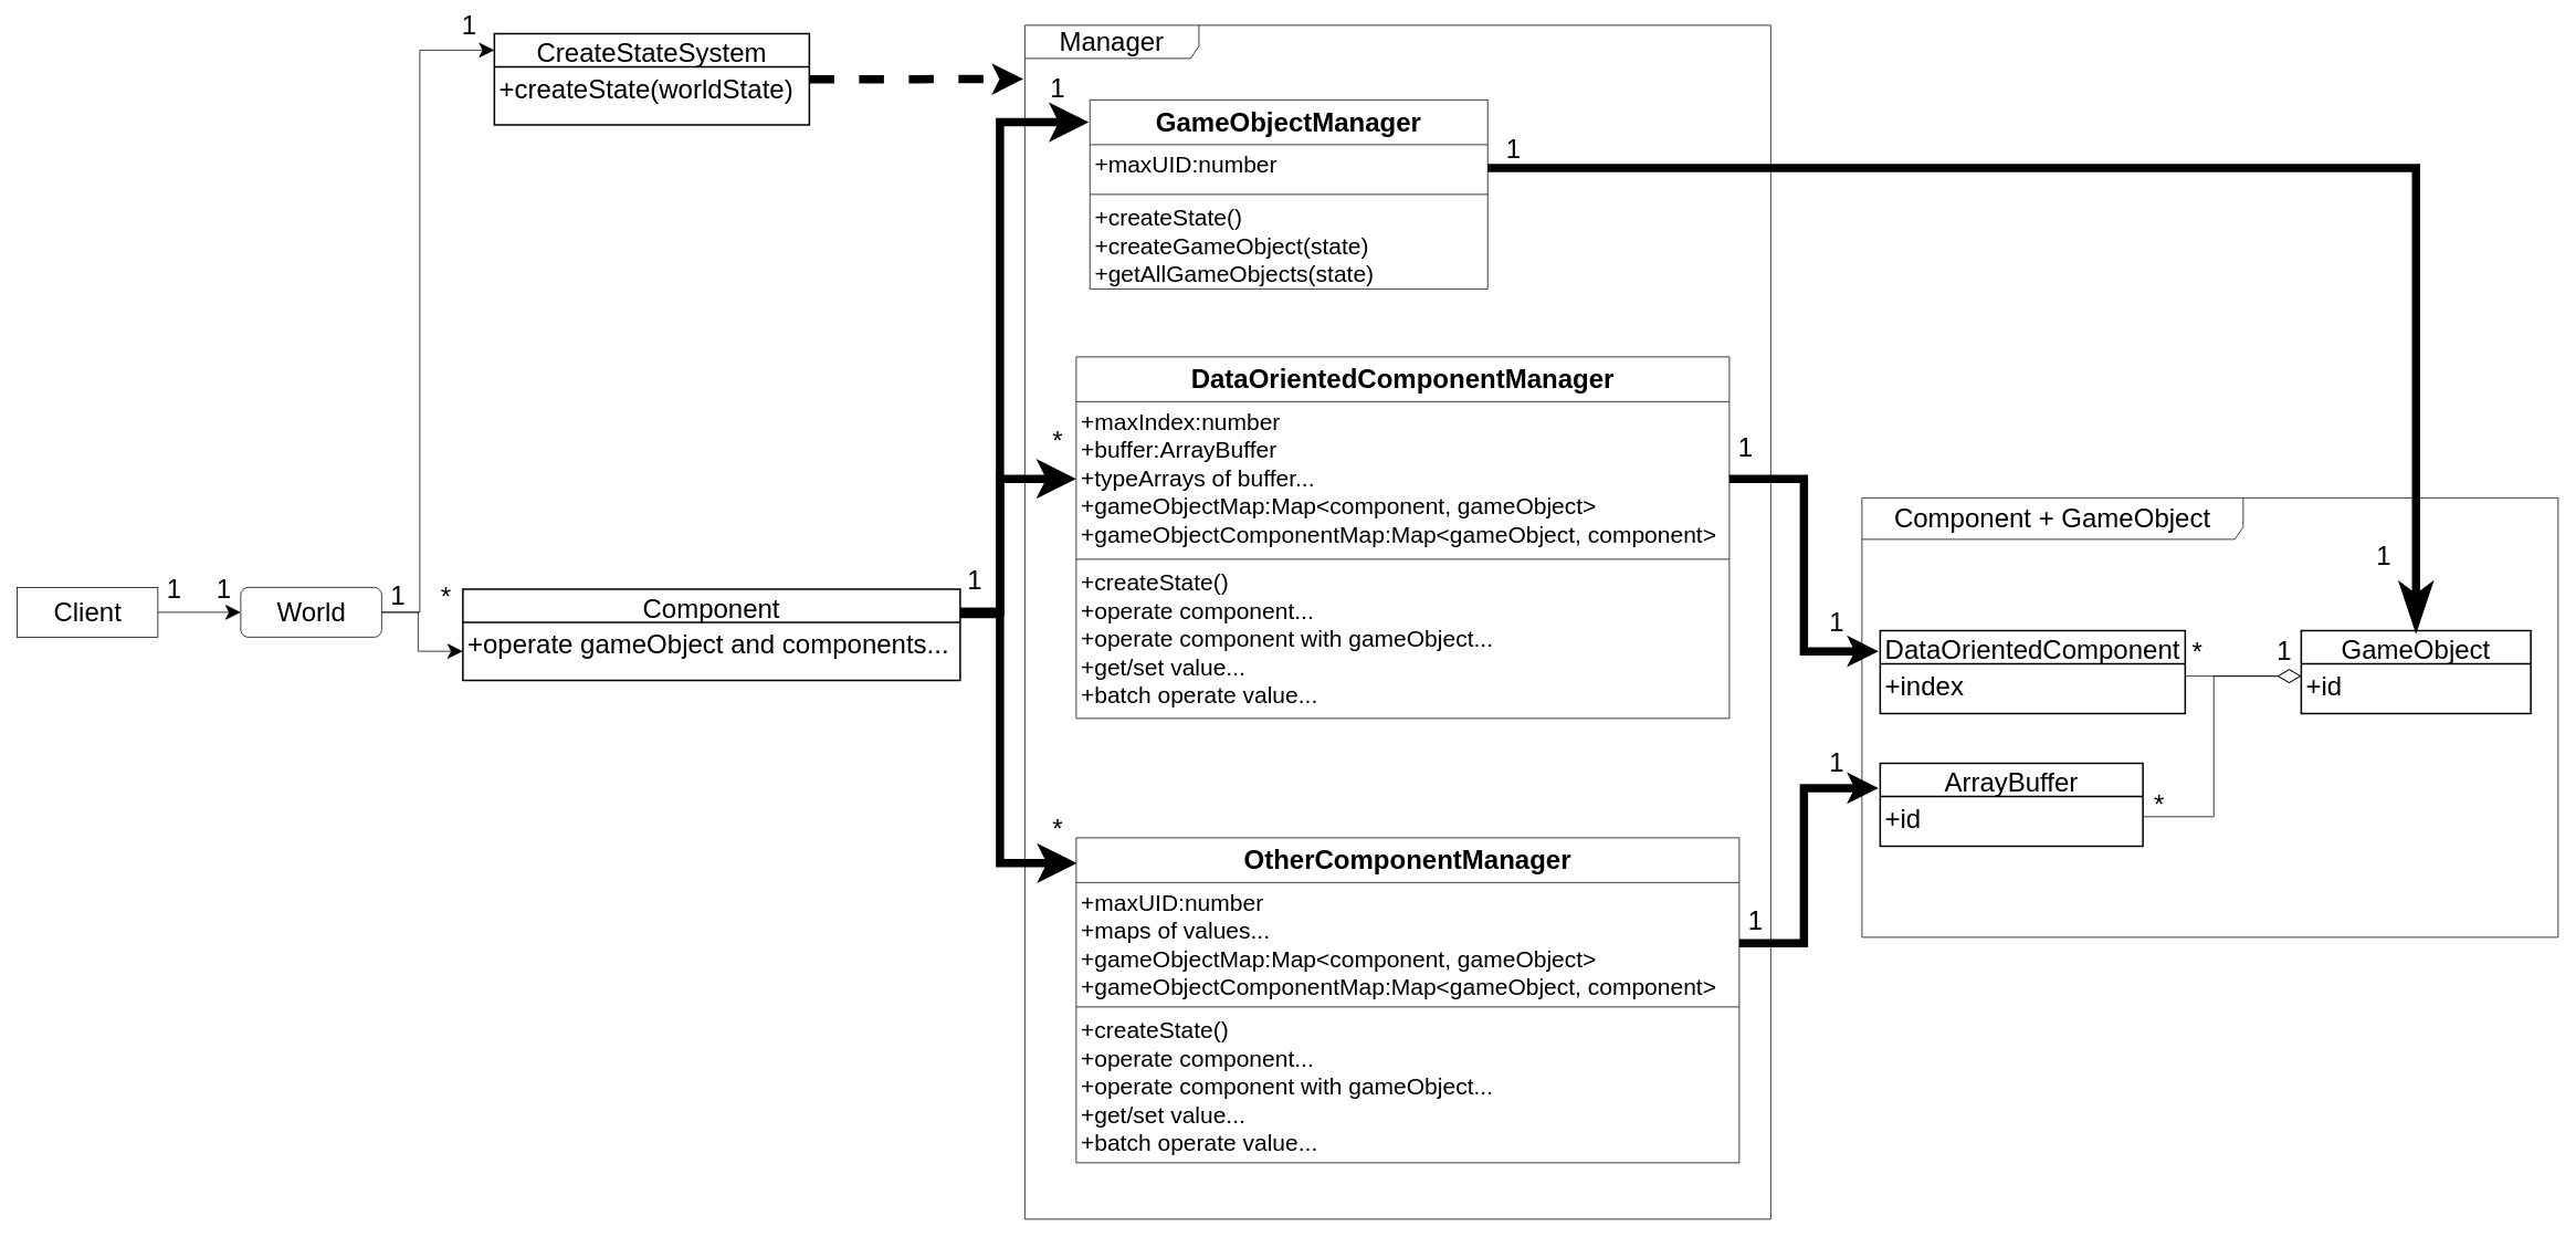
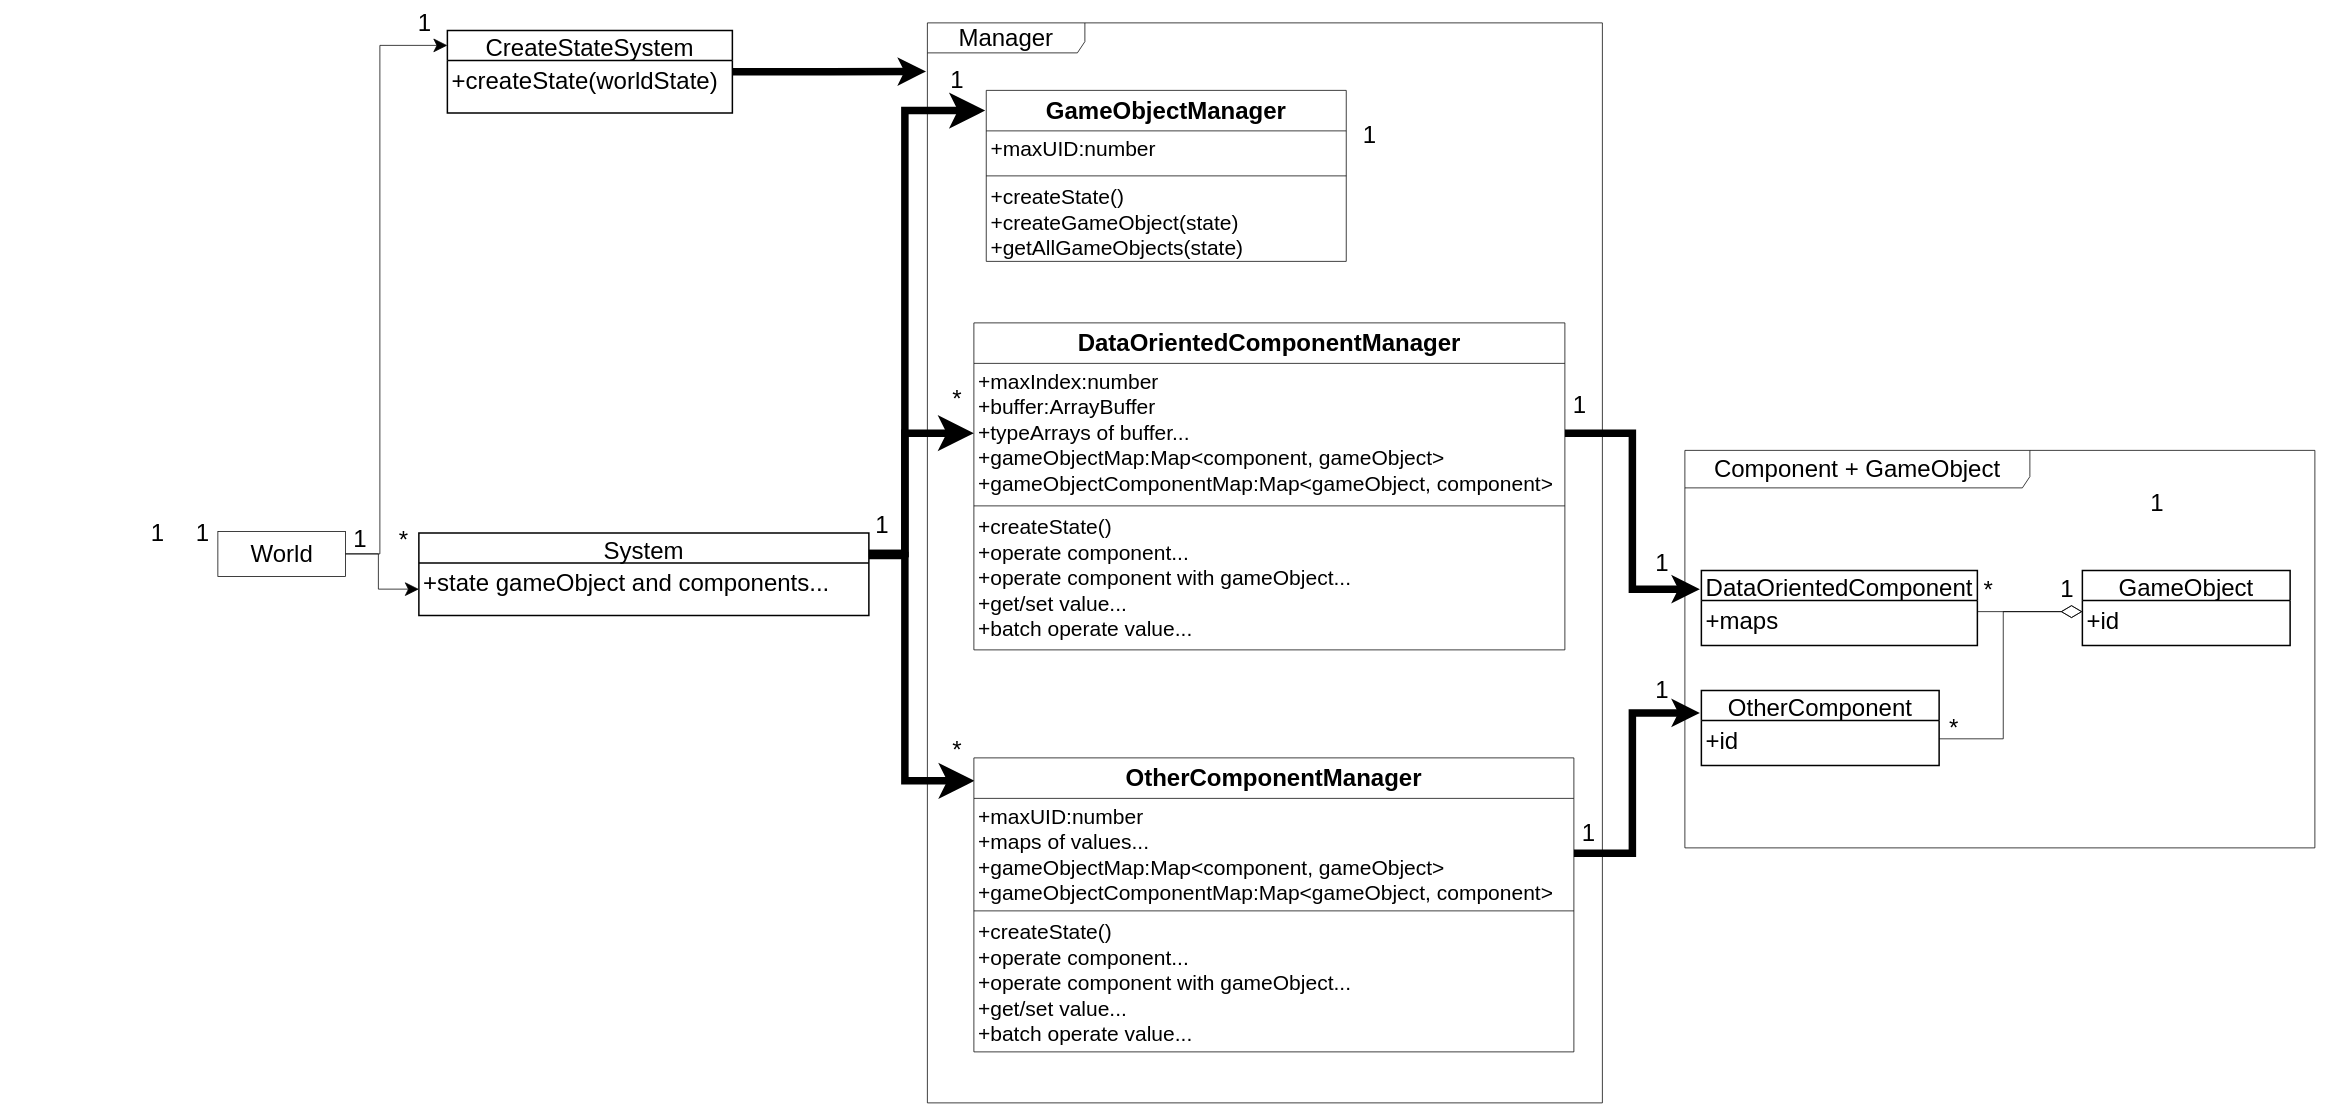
- <mxCell id="54" style="edgeStyle=orthogonalEdgeStyle;rounded=0;orthogonalLoop=1;jettySize=auto;html=1;strokeWidth=10;entryX=-0.002;entryY=0.045;entryDx=0;entryDy=0;entryPerimeter=0;dashed=1;" edge="1" parent="1" source="55" target="3"><mxGeometry relative="1" as="geometry"><mxPoint x="1226" y="95" as="targetPoint" /></mxGeometry></mxCell>
+ <mxCell id="54" style="edgeStyle=orthogonalEdgeStyle;rounded=0;orthogonalLoop=1;jettySize=auto;html=1;strokeWidth=10;entryX=-0.002;entryY=0.045;entryDx=0;entryDy=0;entryPerimeter=0;" edge="1" parent="1" source="55" target="3"><mxGeometry relative="1" as="geometry"><mxPoint x="1226" y="95" as="targetPoint" /></mxGeometry></mxCell>
- <mxCell id="32" style="edgeStyle=orthogonalEdgeStyle;rounded=0;orthogonalLoop=1;jettySize=auto;html=1;entryX=0.5;entryY=0;entryDx=0;entryDy=0;startArrow=none;startFill=0;endArrow=classicThin;endFill=1;startSize=26;endSize=26;strokeWidth=10;" parent="1" source="16" target="7" edge="1"><mxGeometry relative="1" as="geometry" /></mxCell>
- <mxCell id="26" value="Component" style="swimlane;childLayout=stackLayout;horizontal=1;startSize=40;horizontalStack=0;rounded=0;fontSize=32;fontStyle=0;strokeWidth=2;resizeParent=0;resizeLast=1;shadow=0;dashed=0;align=center;" parent="1" vertex="1"><mxGeometry x="558" y="710" width="600" height="110" as="geometry" /></mxCell>
+ <mxCell id="26" value="System" style="swimlane;childLayout=stackLayout;horizontal=1;startSize=40;horizontalStack=0;rounded=0;fontSize=32;fontStyle=0;strokeWidth=2;resizeParent=0;resizeLast=1;shadow=0;dashed=0;align=center;" parent="1" vertex="1"><mxGeometry x="558" y="710" width="600" height="110" as="geometry" /></mxCell>
- <mxCell id="23" value="Client" style="html=1;fontSize=32;" parent="1" vertex="1"><mxGeometry x="20" y="708" width="170" height="60" as="geometry" /></mxCell>
- <mxCell id="22" style="edgeStyle=none;rounded=0;orthogonalLoop=1;jettySize=auto;html=1;startArrow=none;startFill=0;endArrow=classic;endFill=1;startSize=16;endSize=16;strokeWidth=1;" parent="1" source="23" target="21" edge="1"><mxGeometry relative="1" as="geometry" /></mxCell>
- <mxCell id="21" value="World" style="html=1;fontSize=32;rounded=1;" parent="1" vertex="1"><mxGeometry x="290" y="708" width="170" height="60" as="geometry" /></mxCell>
+ <mxCell id="21" value="World" style="html=1;fontSize=32;" parent="1" vertex="1"><mxGeometry x="290" y="708" width="170" height="60" as="geometry" /></mxCell>
- <mxCell id="27" value="+operate gameObject and components..." style="align=left;strokeColor=none;fillColor=none;spacingLeft=4;fontSize=32;verticalAlign=top;resizable=0;rotatable=0;part=1;" parent="26" vertex="1"><mxGeometry y="40" width="600" height="70" as="geometry" /></mxCell>
+ <mxCell id="27" value="+state gameObject and components..." style="align=left;strokeColor=none;fillColor=none;spacingLeft=4;fontSize=32;verticalAlign=top;resizable=0;rotatable=0;part=1;" parent="26" vertex="1"><mxGeometry y="40" width="600" height="70" as="geometry" /></mxCell>
- <mxCell id="10" value="+index" style="align=left;strokeColor=none;fillColor=none;spacingLeft=4;fontSize=32;verticalAlign=top;resizable=0;rotatable=0;part=1;" parent="9" vertex="1"><mxGeometry y="40" width="368" height="60" as="geometry" /></mxCell>
+ <mxCell id="10" value="+maps" style="align=left;strokeColor=none;fillColor=none;spacingLeft=4;fontSize=32;verticalAlign=top;resizable=0;rotatable=0;part=1;" parent="9" vertex="1"><mxGeometry y="40" width="368" height="60" as="geometry" /></mxCell>
- <mxCell id="51" value="ArrayBuffer" style="swimlane;childLayout=stackLayout;horizontal=1;startSize=40;horizontalStack=0;rounded=0;fontSize=32;fontStyle=0;strokeWidth=2;resizeParent=0;resizeLast=1;shadow=0;dashed=0;align=center;" parent="1" vertex="1"><mxGeometry x="2268" y="920" width="317" height="100" as="geometry" /></mxCell>
+ <mxCell id="51" value="OtherComponent" style="swimlane;childLayout=stackLayout;horizontal=1;startSize=40;horizontalStack=0;rounded=0;fontSize=32;fontStyle=0;strokeWidth=2;resizeParent=0;resizeLast=1;shadow=0;dashed=0;align=center;" parent="1" vertex="1"><mxGeometry x="2268" y="920" width="317" height="100" as="geometry" /></mxCell>
